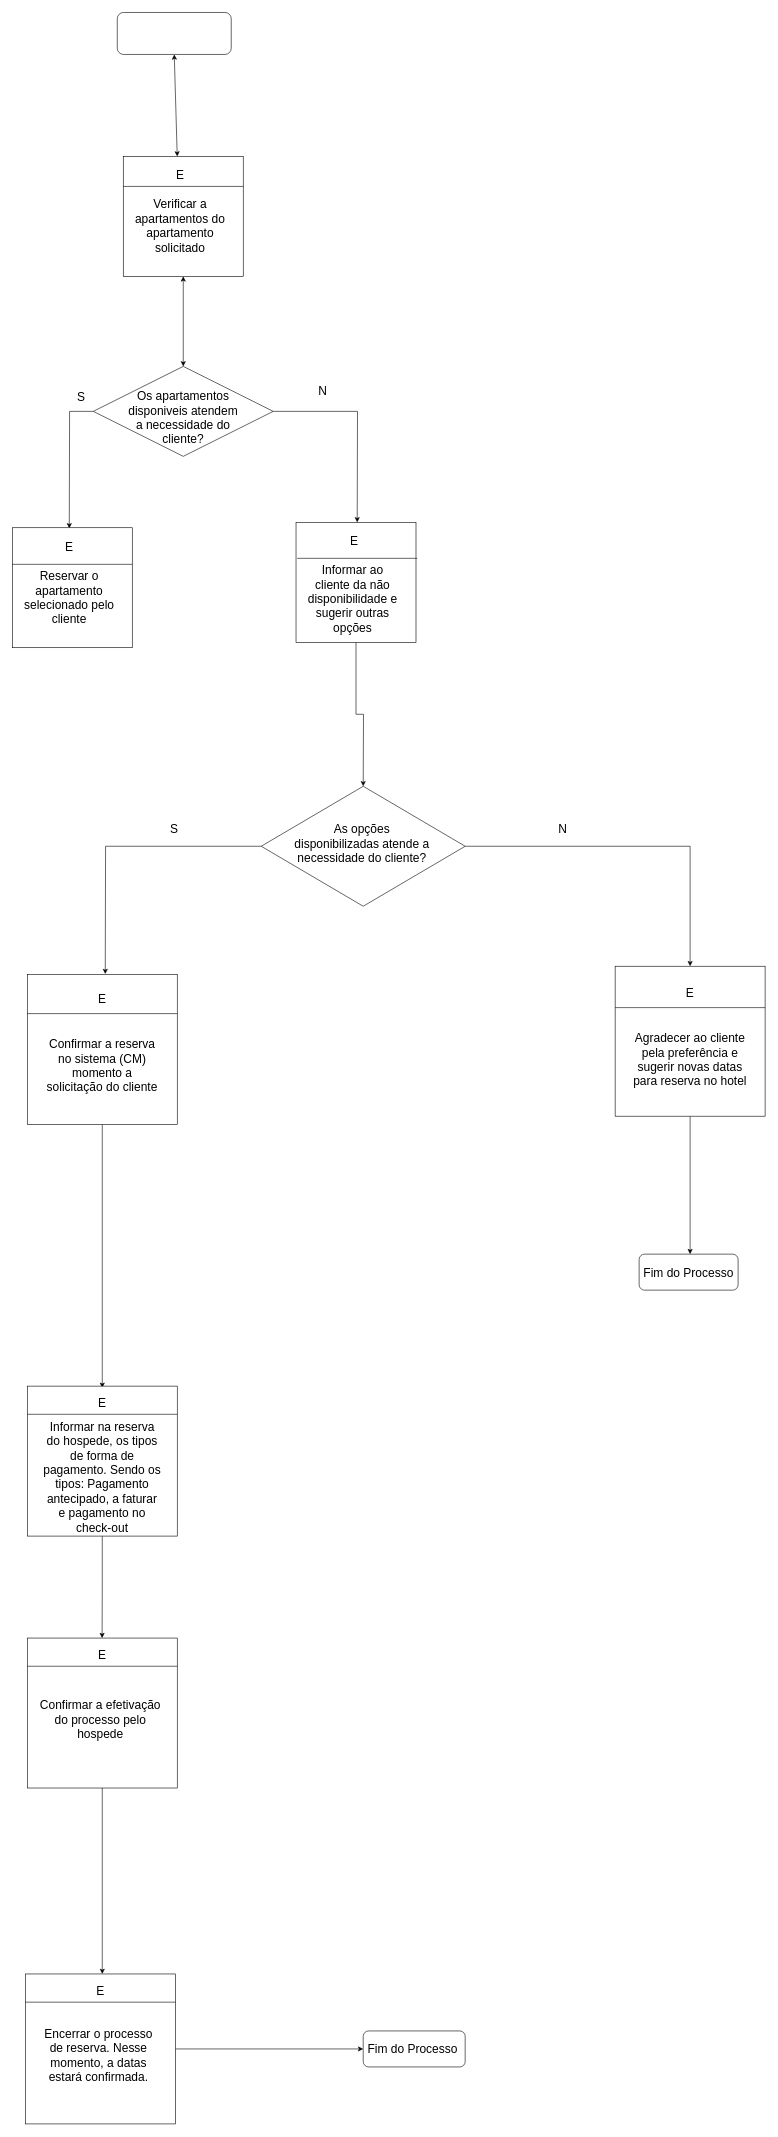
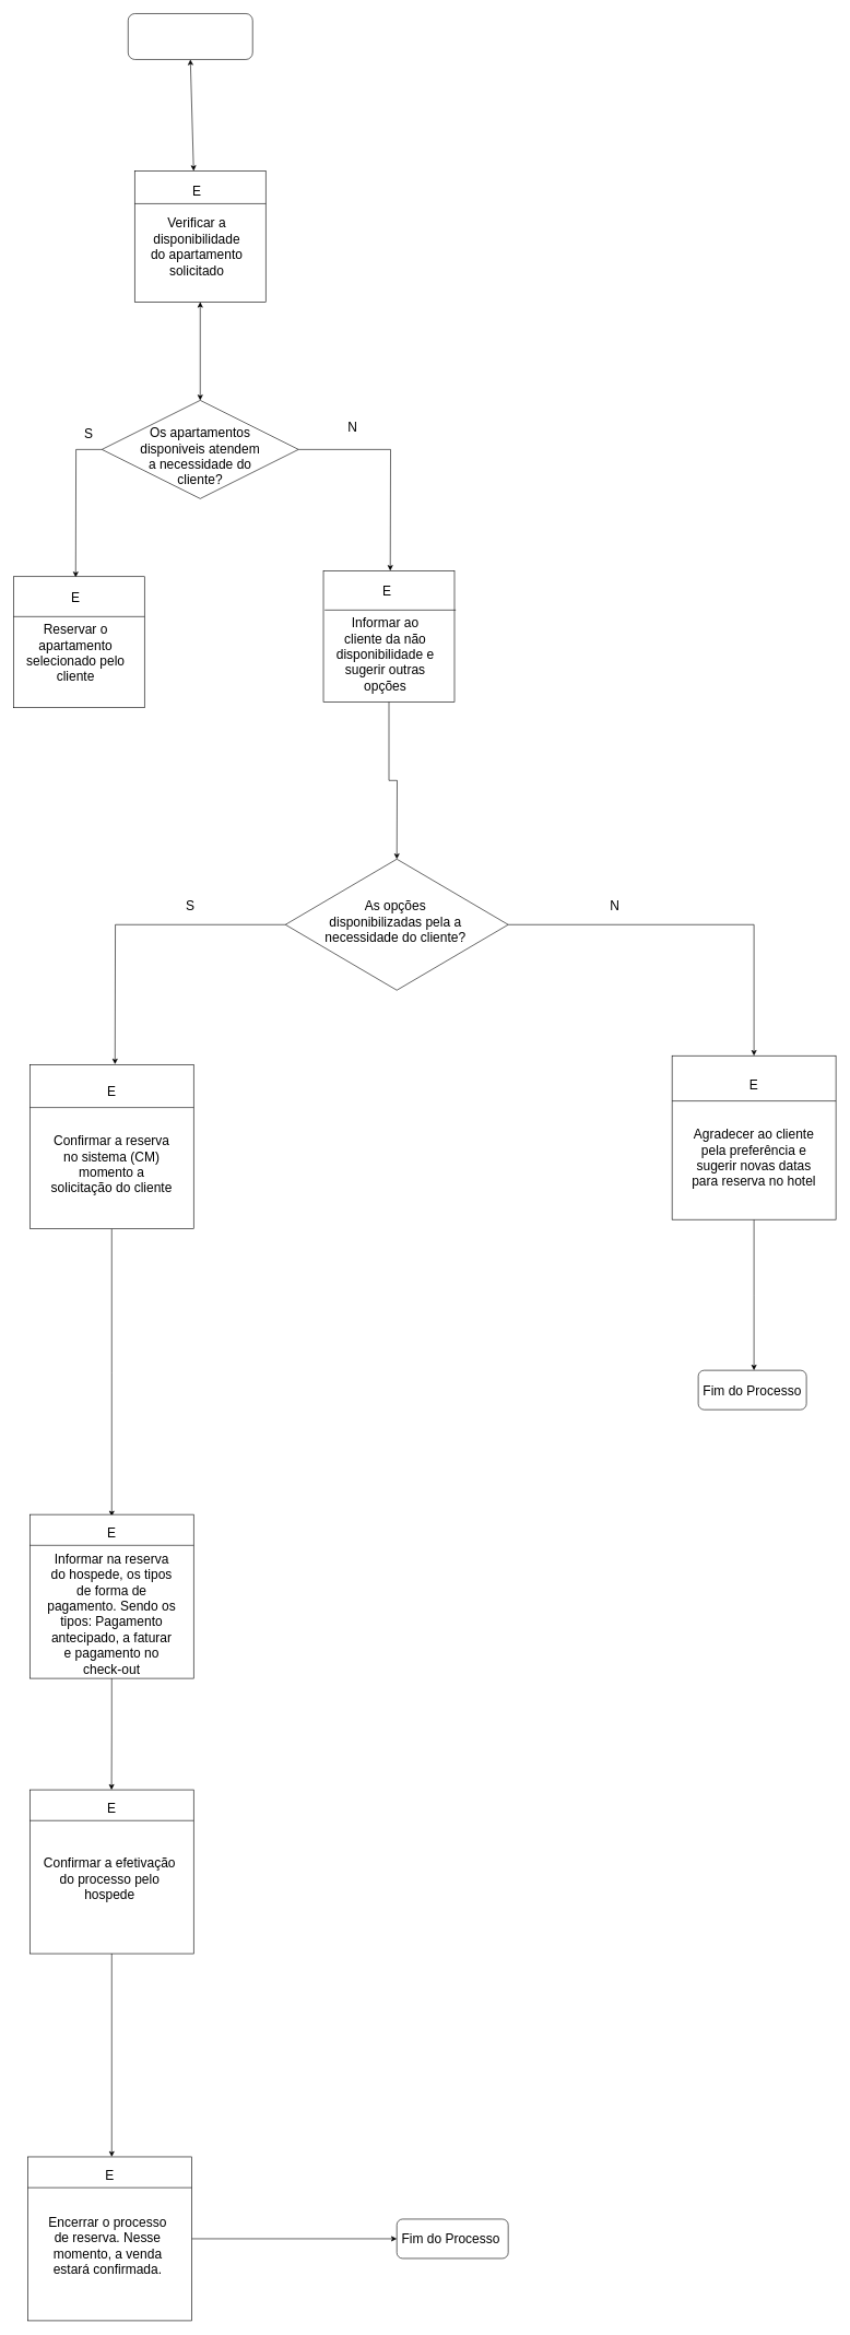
- <mxCell id="7" value="&lt;font style=&quot;font-size: 20px&quot;&gt;Verificar a apartamentos do apartamento solicitado&lt;/font&gt;" style="text;html=1;strokeColor=none;fillColor=none;align=center;verticalAlign=middle;whiteSpace=wrap;rounded=0;" vertex="1" parent="1"><mxGeometry x="220" y="370" width="160" height="10" as="geometry" /></mxCell>
+ <mxCell id="7" value="&lt;font style=&quot;font-size: 20px&quot;&gt;Verificar a disponibilidade do apartamento solicitado&lt;/font&gt;" style="text;html=1;strokeColor=none;fillColor=none;align=center;verticalAlign=middle;whiteSpace=wrap;rounded=0;" vertex="1" parent="1"><mxGeometry x="220" y="370" width="160" height="10" as="geometry" /></mxCell>
- <mxCell id="27" value="&lt;span style=&quot;font-size: 20px&quot;&gt;As opções disponibilizadas atende a necessidade do cliente?&lt;/span&gt;" style="text;html=1;strokeColor=none;fillColor=none;align=center;verticalAlign=middle;whiteSpace=wrap;rounded=0;" vertex="1" parent="1"><mxGeometry x="488" y="1400" width="230" height="10" as="geometry" /></mxCell>
+ <mxCell id="27" value="&lt;span style=&quot;font-size: 20px&quot;&gt;As opções disponibilizadas pela a necessidade do cliente?&lt;/span&gt;" style="text;html=1;strokeColor=none;fillColor=none;align=center;verticalAlign=middle;whiteSpace=wrap;rounded=0;" vertex="1" parent="1"><mxGeometry x="488" y="1400" width="230" height="10" as="geometry" /></mxCell>
- <mxCell id="53" value="&lt;span style=&quot;font-size: 20px&quot;&gt;Encerrar o processo de reserva. Nesse momento, a datas estará confirmada.&lt;/span&gt;" style="text;html=1;strokeColor=none;fillColor=none;align=center;verticalAlign=middle;whiteSpace=wrap;rounded=0;" vertex="1" parent="1"><mxGeometry x="61" y="3420" width="206" height="10" as="geometry" /></mxCell>
+ <mxCell id="53" value="&lt;span style=&quot;font-size: 20px&quot;&gt;Encerrar o processo de reserva. Nesse momento, a venda estará confirmada.&lt;/span&gt;" style="text;html=1;strokeColor=none;fillColor=none;align=center;verticalAlign=middle;whiteSpace=wrap;rounded=0;" vertex="1" parent="1"><mxGeometry x="61" y="3420" width="206" height="10" as="geometry" /></mxCell>
